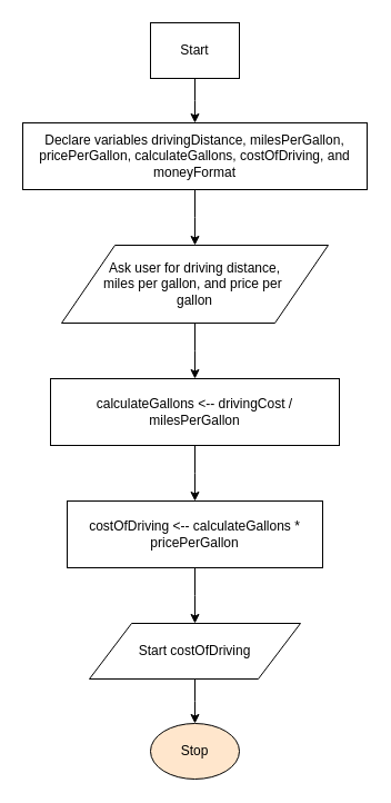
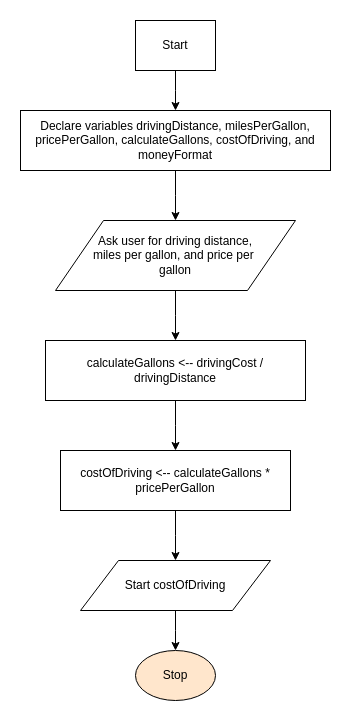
- <mxCell id="9" value="calculateGallons &amp;lt;-- drivingCost / milesPerGallon" style="rounded=0;whiteSpace=wrap;html=1;" vertex="1" parent="1"><mxGeometry x="45" y="340" width="260" height="60" as="geometry" /></mxCell>
+ <mxCell id="9" value="calculateGallons &amp;lt;-- drivingCost / drivingDistance" style="rounded=0;whiteSpace=wrap;html=1;" vertex="1" parent="1"><mxGeometry x="45" y="340" width="260" height="60" as="geometry" /></mxCell>
